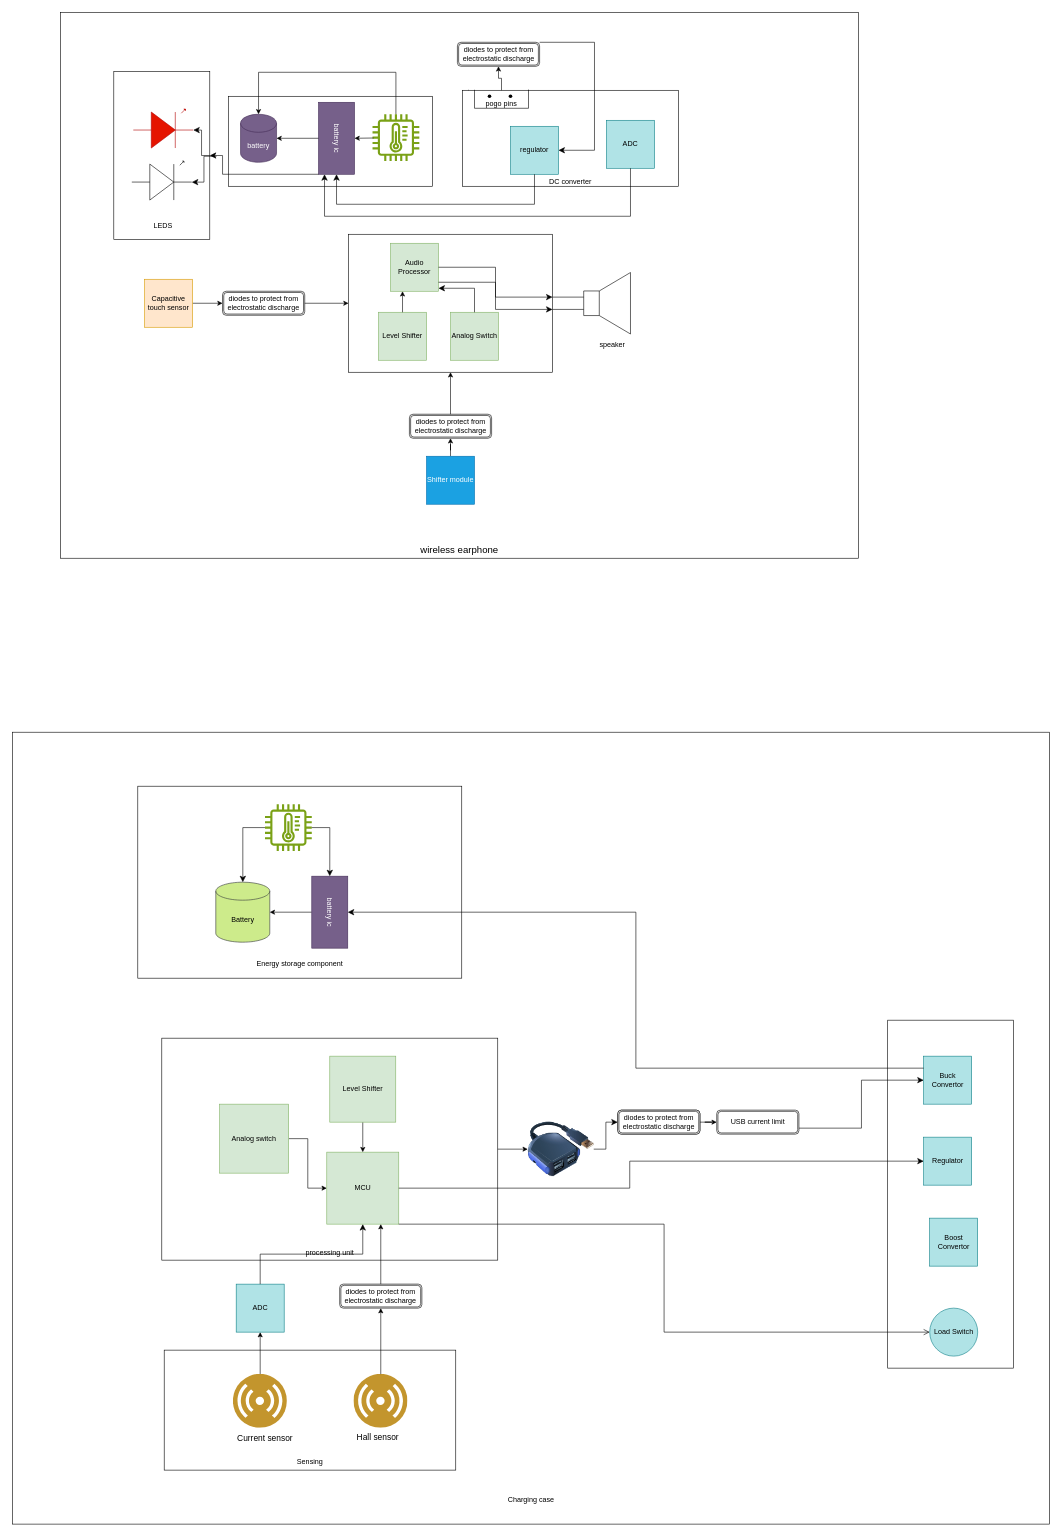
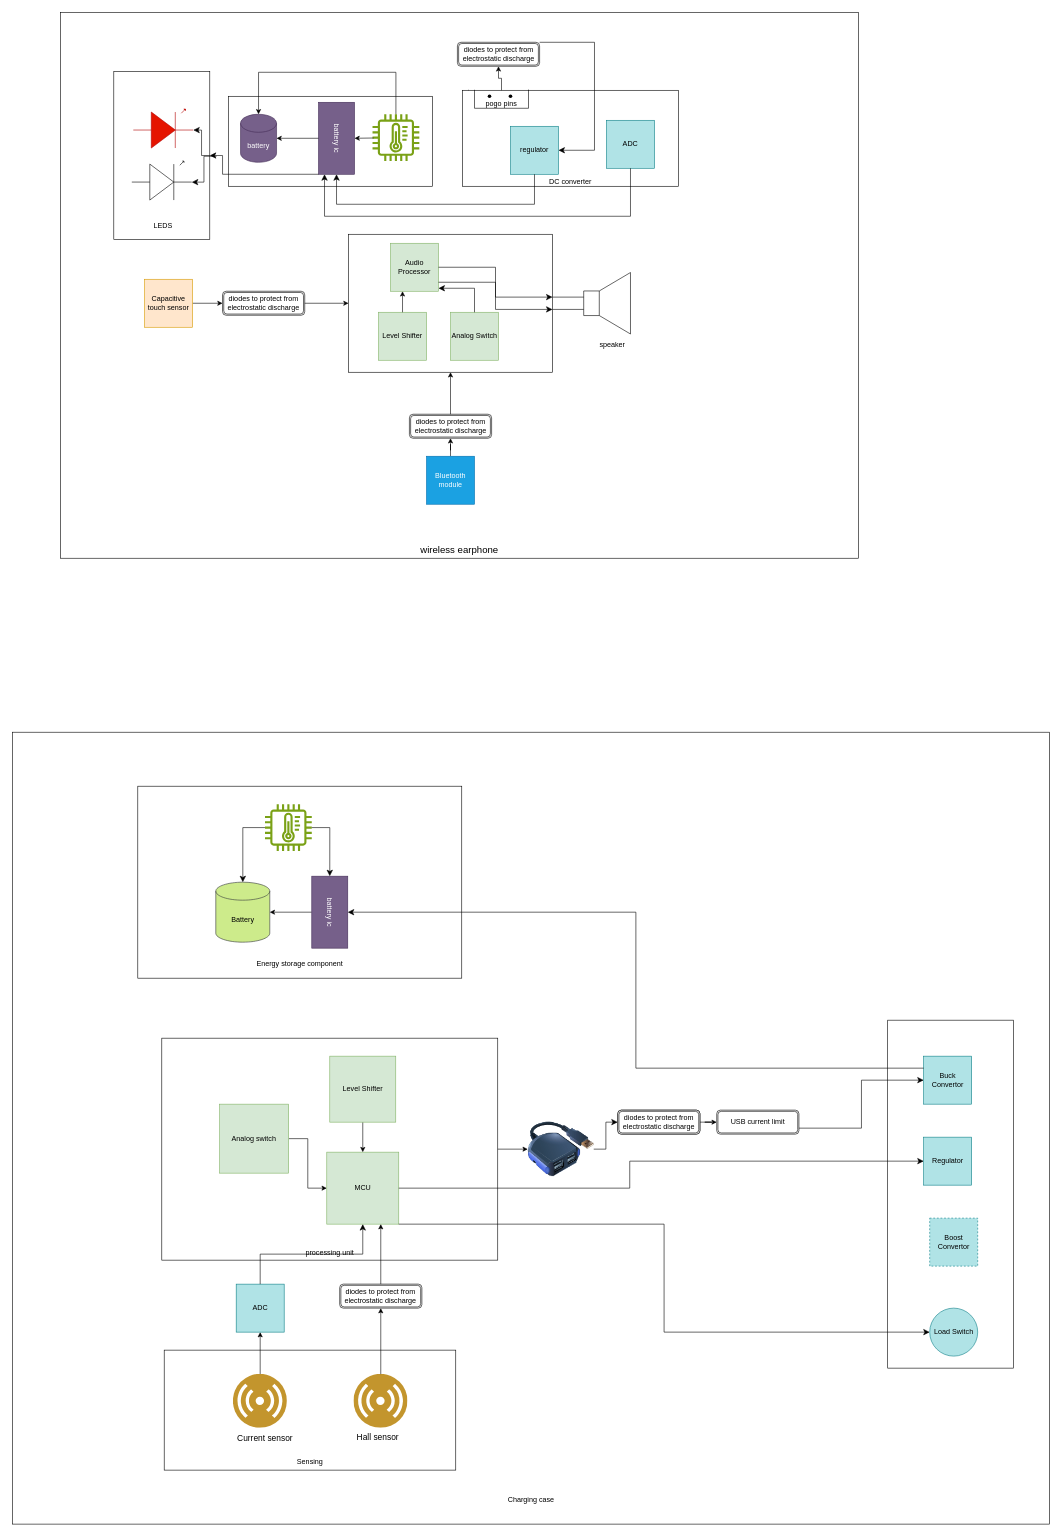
- <mxCell id="18" value="Shifter module" style="whiteSpace=wrap;html=1;aspect=fixed;fillColor=#1ba1e2;fontColor=#ffffff;strokeColor=#006EAF;" parent="1" vertex="1"><mxGeometry x="710" y="760" width="80" height="80" as="geometry" /></mxCell>
+ <mxCell id="18" value="Bluetooth module" style="whiteSpace=wrap;html=1;aspect=fixed;fillColor=#1ba1e2;fontColor=#ffffff;strokeColor=#006EAF;" parent="1" vertex="1"><mxGeometry x="710" y="760" width="80" height="80" as="geometry" /></mxCell>
- <mxCell id="65" value="Boost Convertor" style="whiteSpace=wrap;html=1;aspect=fixed;fillColor=#b0e3e6;strokeColor=#0e8088;" vertex="1" parent="1"><mxGeometry x="1548.75" y="2030" width="80" height="80" as="geometry" /></mxCell>
+ <mxCell id="65" value="Boost Convertor" style="whiteSpace=wrap;html=1;aspect=fixed;fillColor=#b0e3e6;strokeColor=#0e8088;dashed=1;" vertex="1" parent="1"><mxGeometry x="1548.75" y="2030" width="80" height="80" as="geometry" /></mxCell>
- <mxCell id="76" value="" style="edgeStyle=elbowEdgeStyle;elbow=horizontal;endArrow=open;html=1;curved=0;rounded=0;endSize=8;startSize=8;entryX=0;entryY=0.5;entryDx=0;entryDy=0;exitX=1;exitY=1;exitDx=0;exitDy=0;" edge="1" parent="1" source="47" target="66"><mxGeometry width="50" height="50" relative="1" as="geometry"><mxPoint x="638.75" y="2090" as="sourcePoint" /><mxPoint x="688.75" y="2040" as="targetPoint" /></mxGeometry></mxCell>
+ <mxCell id="76" value="" style="edgeStyle=elbowEdgeStyle;elbow=horizontal;endArrow=classic;html=1;curved=0;rounded=0;endSize=8;startSize=8;entryX=0;entryY=0.5;entryDx=0;entryDy=0;exitX=1;exitY=1;exitDx=0;exitDy=0;" edge="1" parent="1" source="47" target="66"><mxGeometry width="50" height="50" relative="1" as="geometry"><mxPoint x="638.75" y="2090" as="sourcePoint" /><mxPoint x="688.75" y="2040" as="targetPoint" /></mxGeometry></mxCell>
